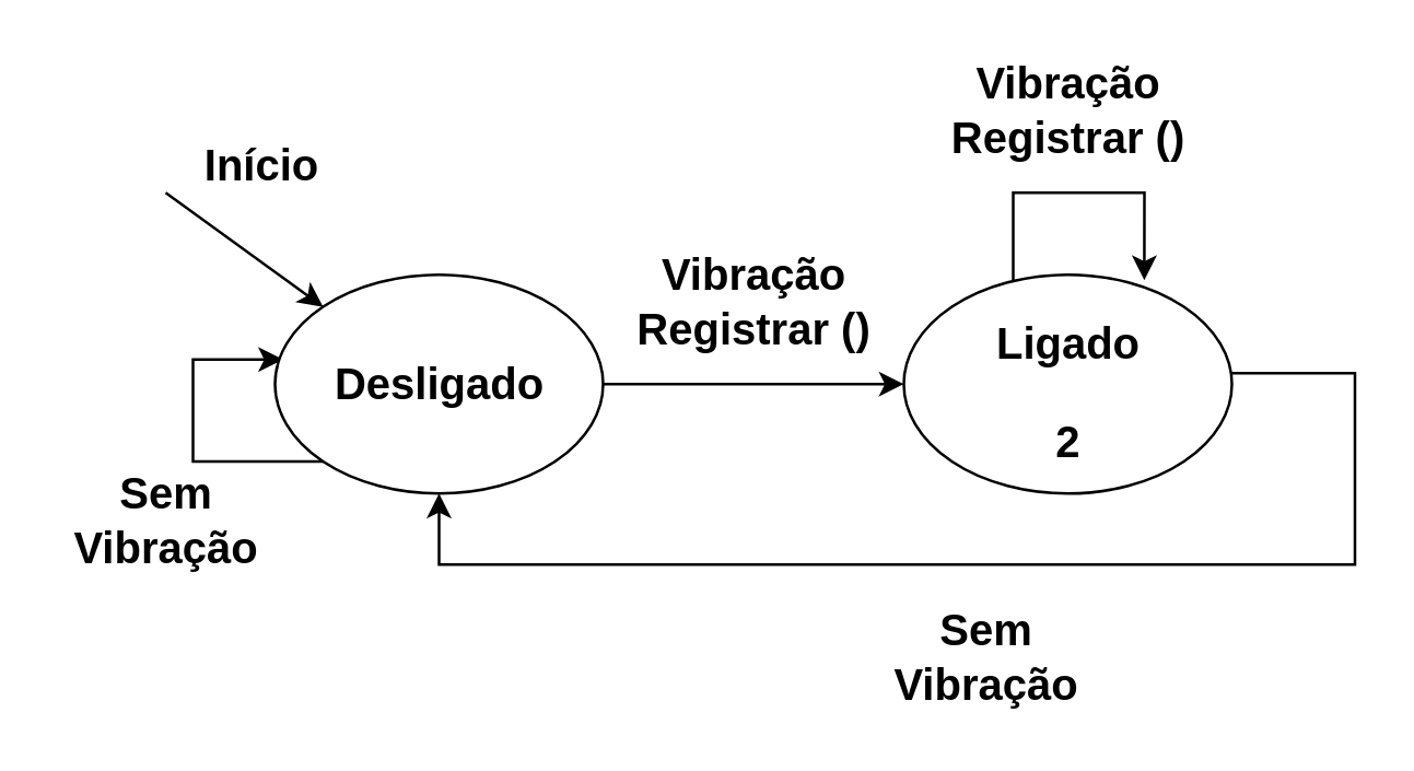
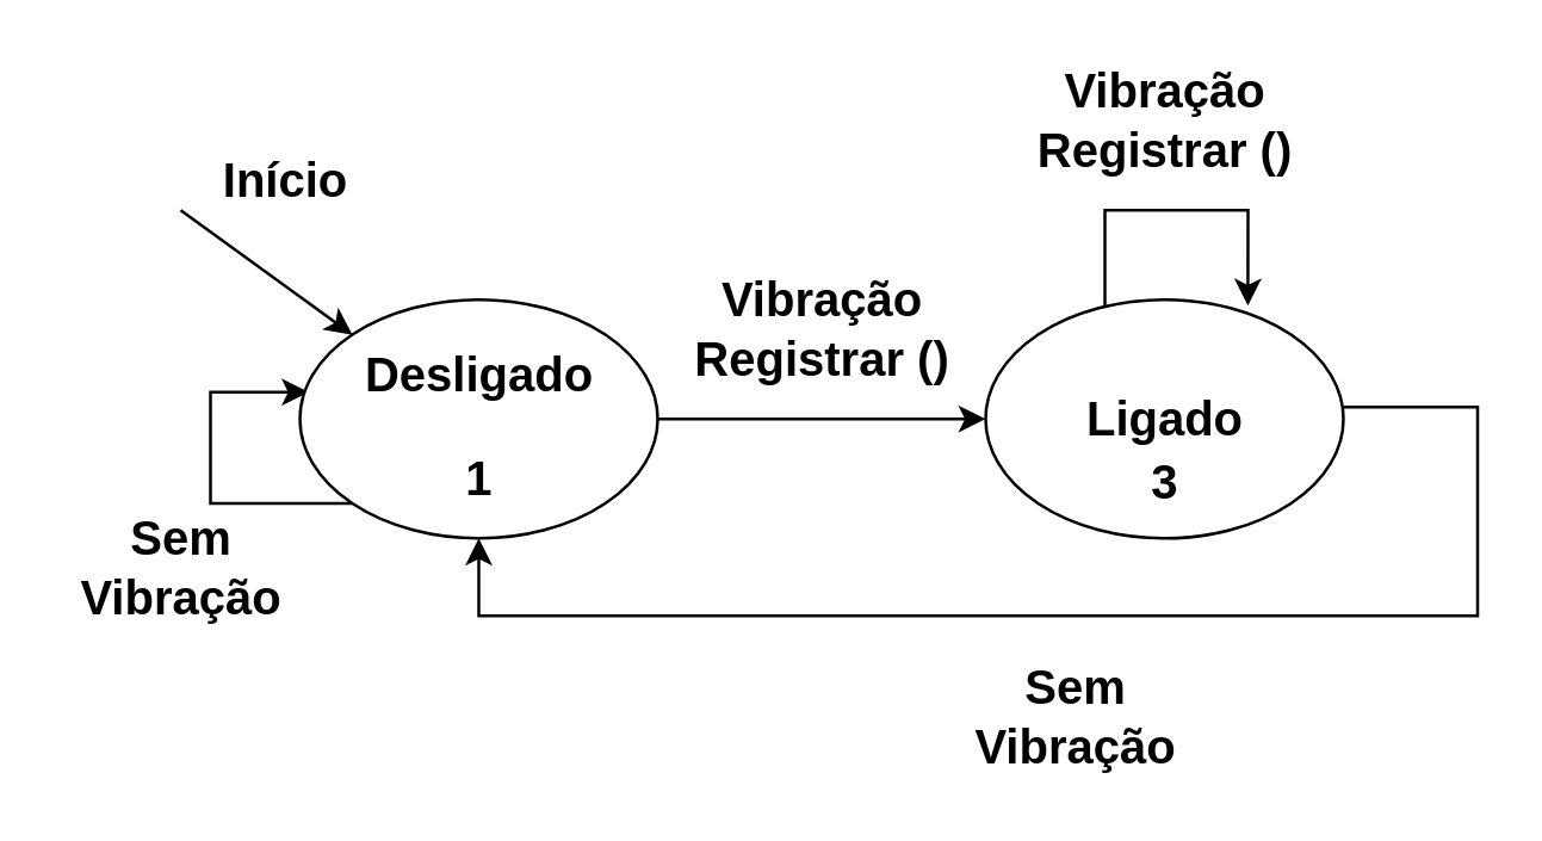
- <mxCell id="8" value="Ligado" style="text;html=1;resizable=0;autosize=1;align=center;verticalAlign=middle;points=[];fillColor=none;strokeColor=none;rounded=0;fontSize=16;fontStyle=1" parent="1" vertex="1"><mxGeometry x="365" y="115" width="50" height="20" as="geometry" /></mxCell>
+ <mxCell id="8" value="Ligado" style="text;html=1;resizable=0;autosize=1;align=center;verticalAlign=middle;points=[];fillColor=none;strokeColor=none;rounded=0;fontSize=16;fontStyle=1" parent="1" vertex="1"><mxGeometry x="365" y="130" width="50" height="20" as="geometry" /></mxCell>
- <mxCell id="7" value="Desligado" style="text;html=1;resizable=0;autosize=1;align=center;verticalAlign=middle;points=[];fillColor=none;strokeColor=none;rounded=0;fontSize=16;fontStyle=1" parent="1" vertex="1"><mxGeometry x="125" y="130" width="70" height="20" as="geometry" /></mxCell>
+ <mxCell id="7" value="Desligado" style="text;html=1;resizable=0;autosize=1;align=center;verticalAlign=middle;points=[];fillColor=none;strokeColor=none;rounded=0;fontSize=16;fontStyle=1" parent="1" vertex="1"><mxGeometry x="125" y="115" width="70" height="20" as="geometry" /></mxCell>
+ <mxCell id="9" value="1" style="text;html=1;resizable=0;autosize=1;align=center;verticalAlign=middle;points=[];fillColor=none;strokeColor=none;rounded=0;fontSize=16;fontStyle=1" parent="1" vertex="1"><mxGeometry x="150" y="150" width="20" height="20" as="geometry" /></mxCell>
- <mxCell id="10" value="2" style="text;html=1;resizable=0;autosize=1;align=center;verticalAlign=middle;points=[];fillColor=none;strokeColor=none;rounded=0;fontStyle=1;fontSize=16;" parent="1" vertex="1"><mxGeometry x="380" y="151" width="20" height="20" as="geometry" /></mxCell>
+ <mxCell id="10" value="3" style="text;html=1;resizable=0;autosize=1;align=center;verticalAlign=middle;points=[];fillColor=none;strokeColor=none;rounded=0;fontStyle=1;fontSize=16;" parent="1" vertex="1"><mxGeometry x="380" y="151" width="20" height="20" as="geometry" /></mxCell>
